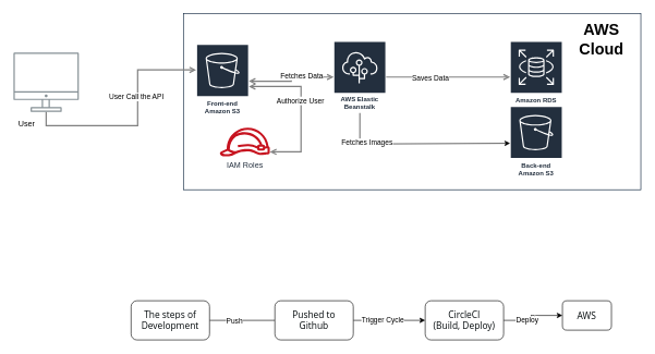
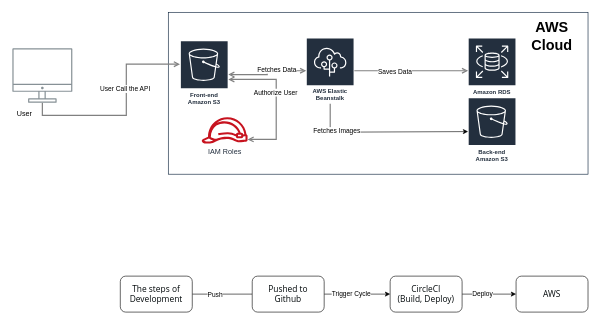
- <mxCell id="30" value="&lt;div style=&quot;text-align: start;&quot;&gt;&lt;font face=&quot;Open Sans, sans-serif&quot; color=&quot;#000709&quot;&gt;&lt;span style=&quot;font-size: 14px; background-color: rgb(255, 255, 255);&quot;&gt;AWS&lt;/span&gt;&lt;/font&gt;&lt;/div&gt;" style="rounded=1;whiteSpace=wrap;html=1;" vertex="1" parent="1"><mxGeometry x="860" y="460" width="75" height="45" as="geometry" /></mxCell>
+ <mxCell id="30" value="&lt;div style=&quot;text-align: start;&quot;&gt;&lt;font face=&quot;Open Sans, sans-serif&quot; color=&quot;#000709&quot;&gt;&lt;span style=&quot;font-size: 14px; background-color: rgb(255, 255, 255);&quot;&gt;AWS&lt;/span&gt;&lt;/font&gt;&lt;/div&gt;" style="rounded=1;whiteSpace=wrap;html=1;" vertex="1" parent="1"><mxGeometry x="860" y="460" width="120" height="60" as="geometry" /></mxCell>
